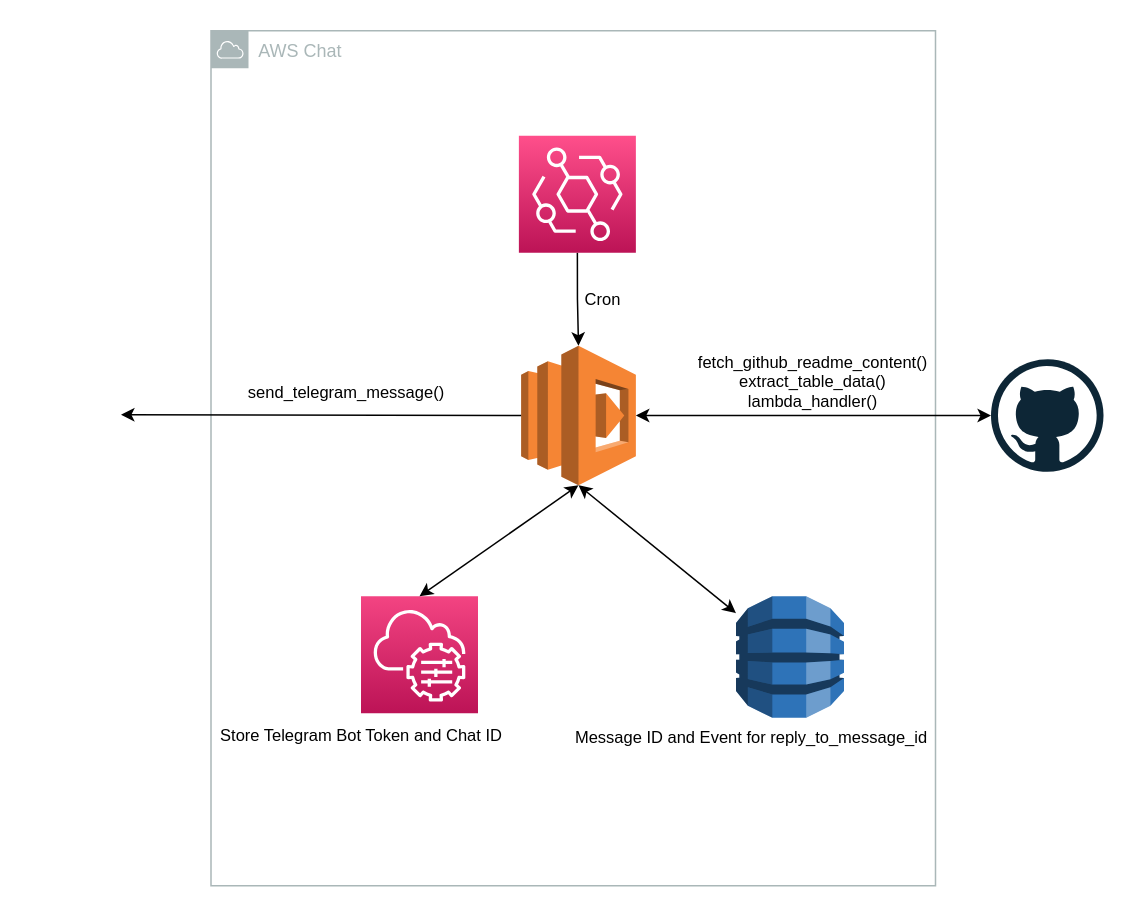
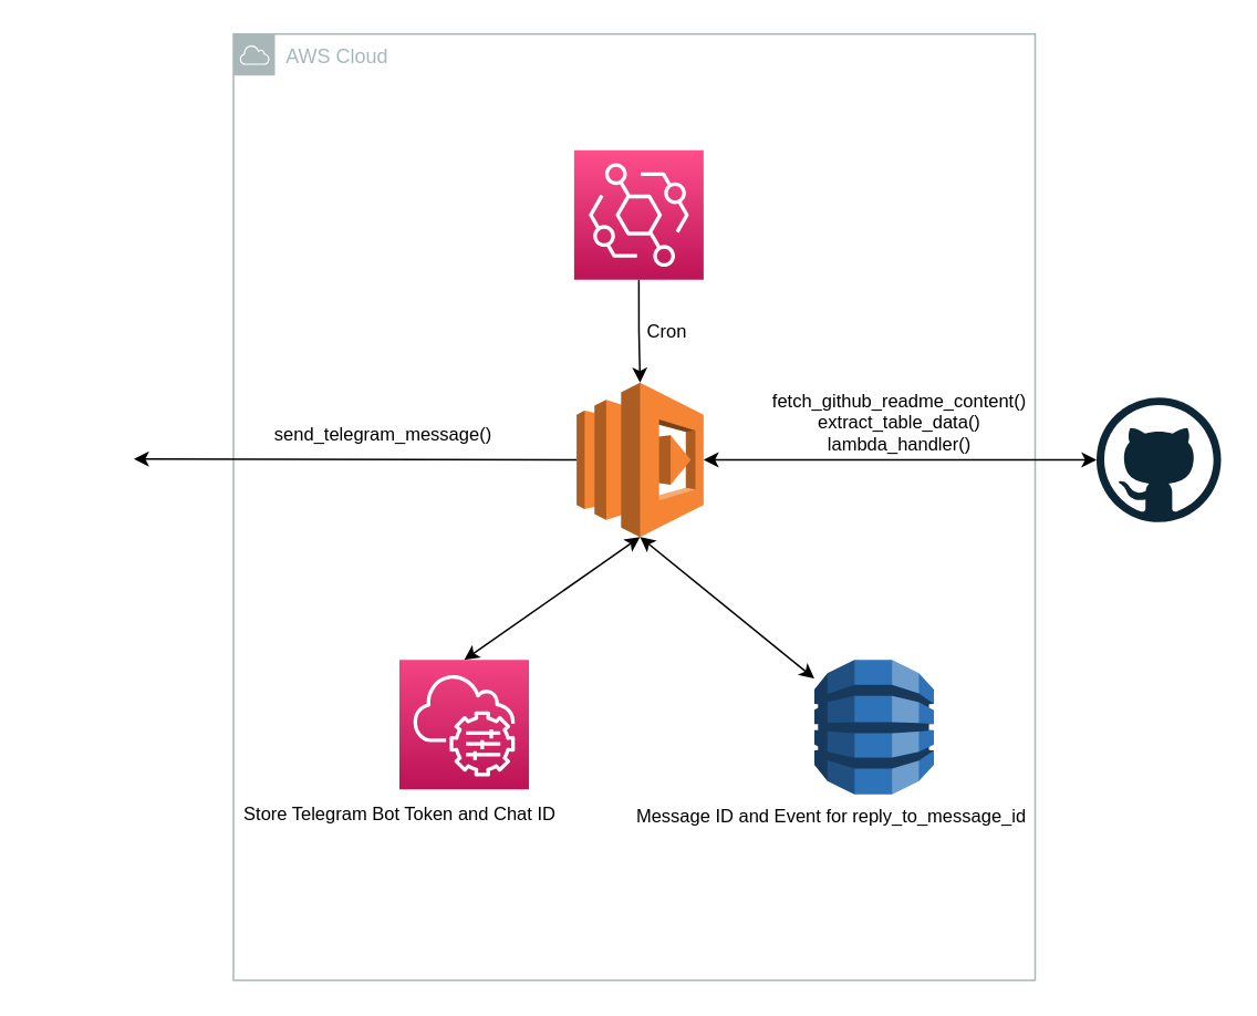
- <mxCell id="2" value="AWS Chat" style="sketch=0;outlineConnect=0;gradientColor=none;html=1;whiteSpace=wrap;fontSize=12;fontStyle=0;shape=mxgraph.aws4.group;grIcon=mxgraph.aws4.group_aws_cloud;strokeColor=#AAB7B8;fillColor=none;verticalAlign=top;align=left;spacingLeft=30;fontColor=#AAB7B8;dashed=0;" parent="1" vertex="1"><mxGeometry x="140" y="20" width="483" height="570" as="geometry" /></mxCell>
+ <mxCell id="2" value="AWS Cloud" style="sketch=0;outlineConnect=0;gradientColor=none;html=1;whiteSpace=wrap;fontSize=12;fontStyle=0;shape=mxgraph.aws4.group;grIcon=mxgraph.aws4.group_aws_cloud;strokeColor=#AAB7B8;fillColor=none;verticalAlign=top;align=left;spacingLeft=30;fontColor=#AAB7B8;dashed=0;" parent="1" vertex="1"><mxGeometry x="140" y="20" width="483" height="570" as="geometry" /></mxCell>
